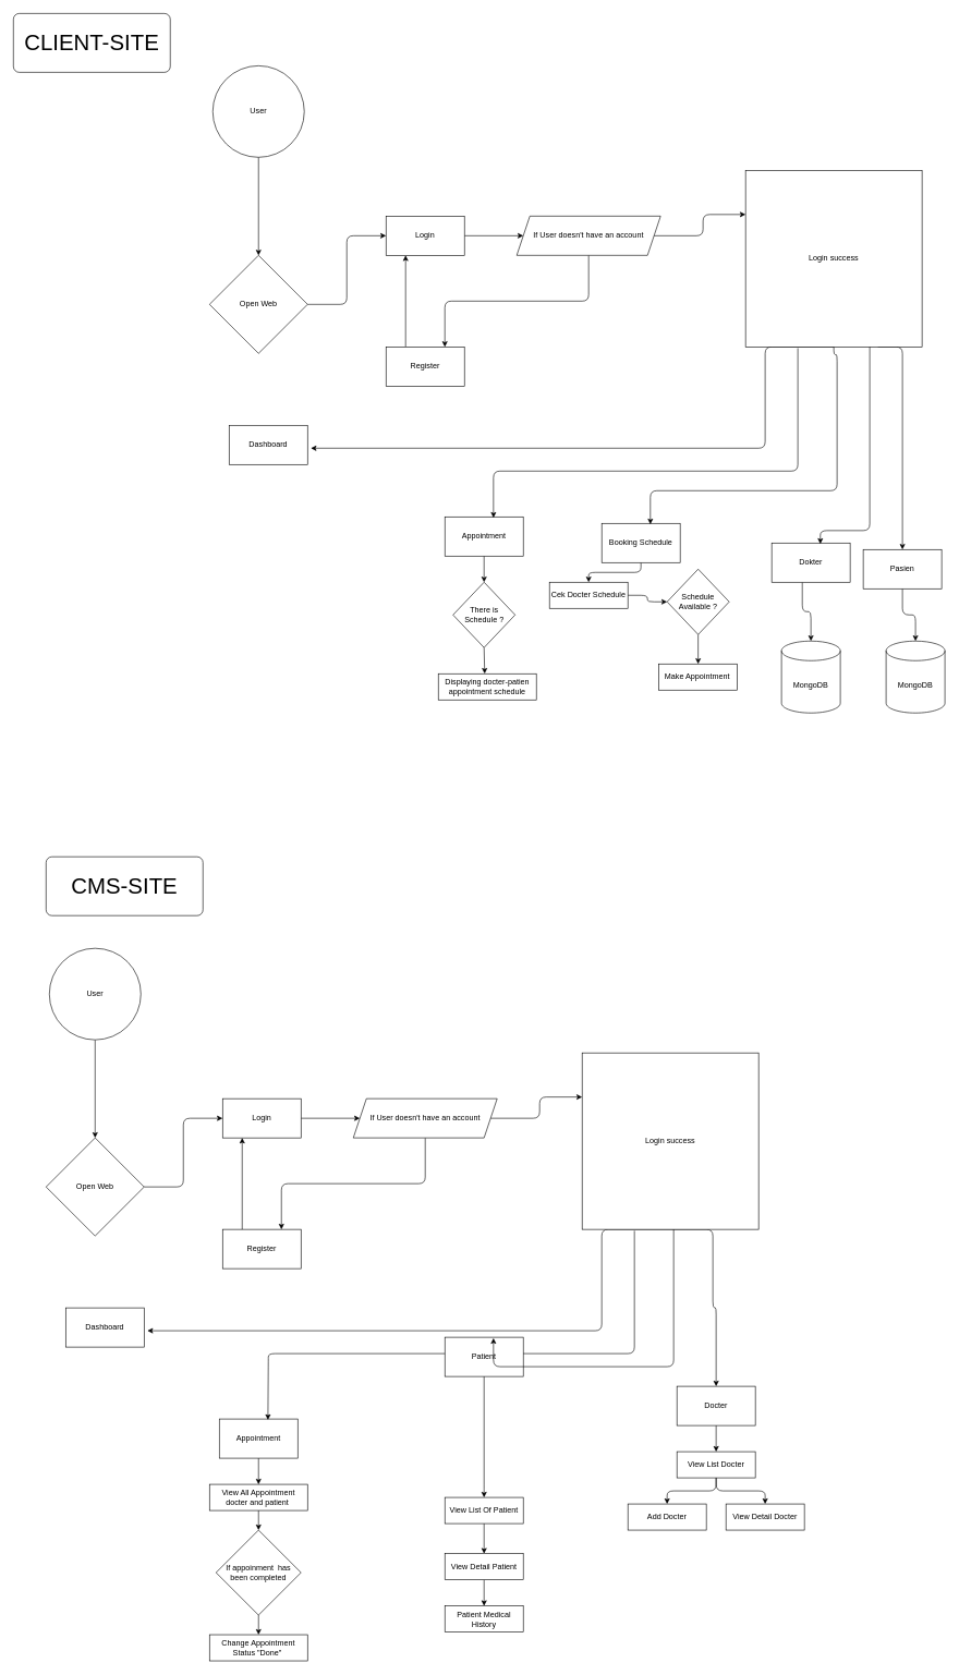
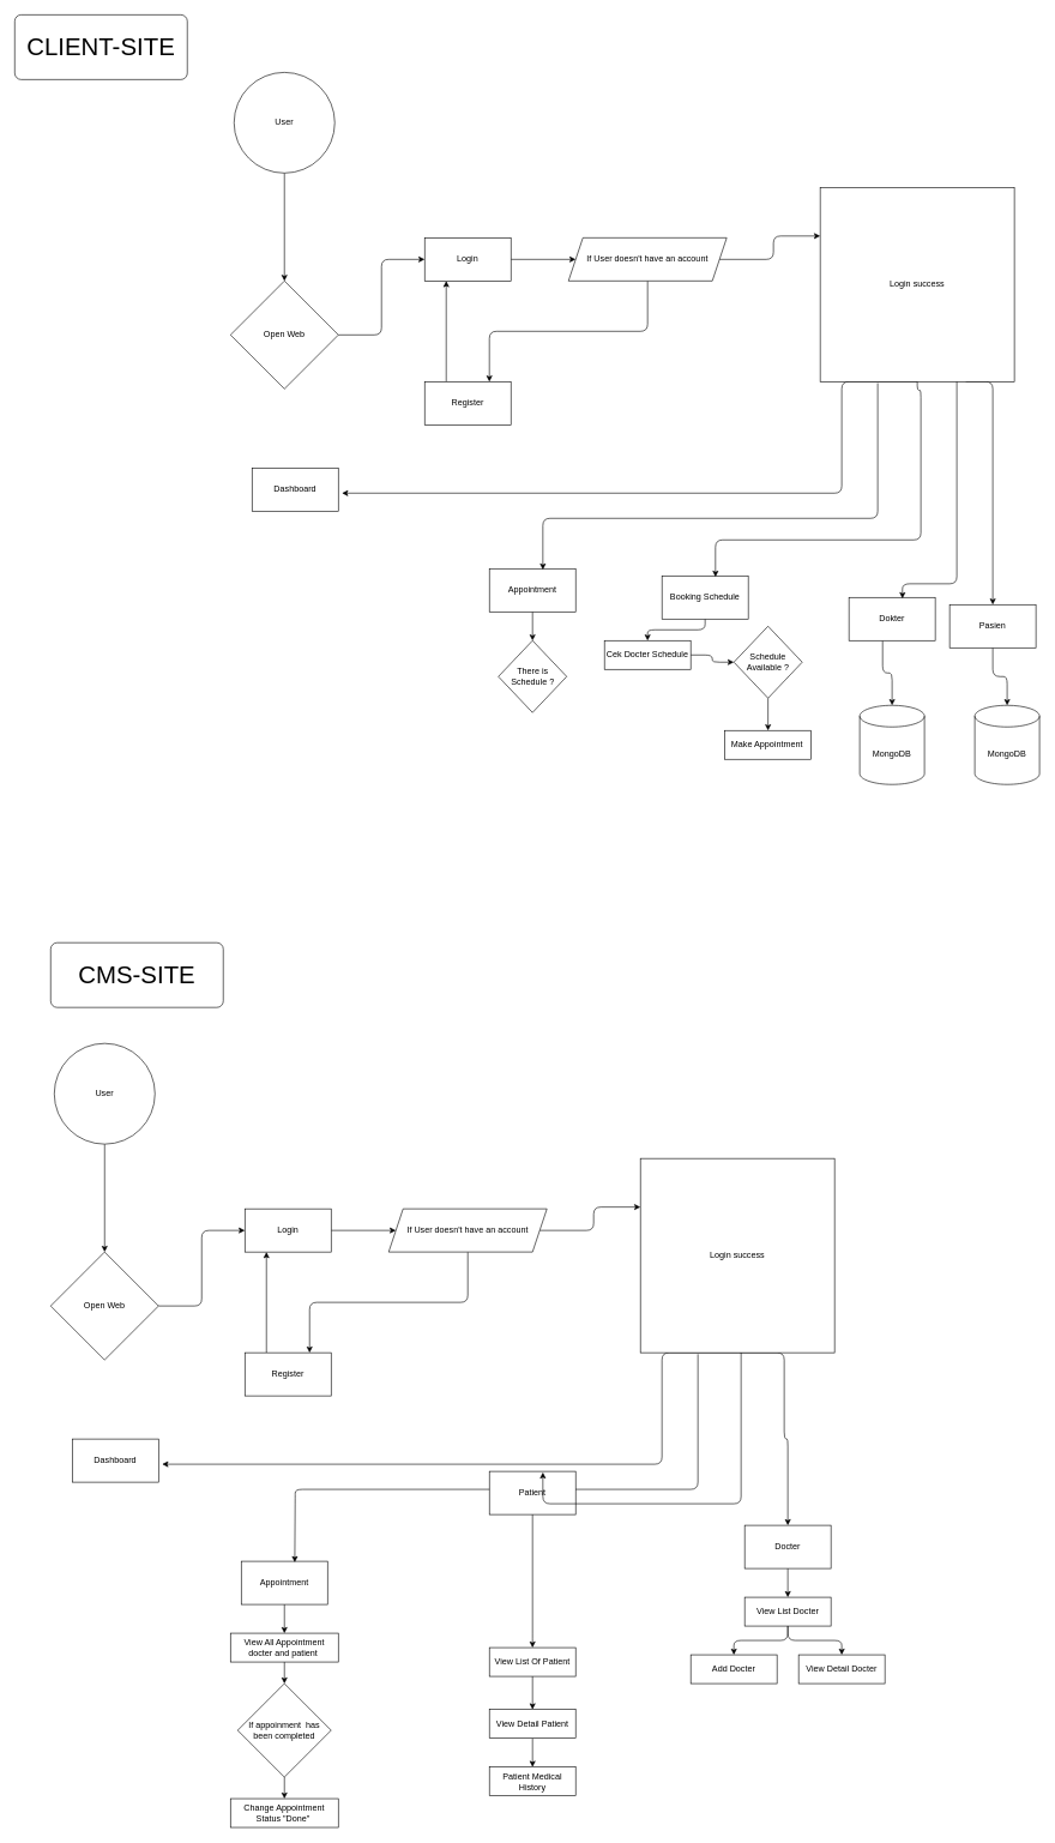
- <mxCell id="37" style="edgeStyle=none;sketch=0;hachureGap=4;jiggle=2;curveFitting=1;html=1;exitX=0.5;exitY=1;exitDx=0;exitDy=0;entryX=0.473;entryY=-0.003;entryDx=0;entryDy=0;entryPerimeter=0;strokeColor=default;strokeWidth=1;fontFamily=Architects Daughter;fontSource=https%3A%2F%2Ffonts.googleapis.com%2Fcss%3Ffamily%3DArchitects%2BDaughter;fontSize=10;" edge="1" parent="1" source="38" target="36"><mxGeometry relative="1" as="geometry" /></mxCell>
- <mxCell id="36" value="Displaying docter-patien appointment schedule" style="rounded=0;whiteSpace=wrap;html=1;" vertex="1" parent="1"><mxGeometry x="670" y="1030" width="150" height="40" as="geometry" /></mxCell>
